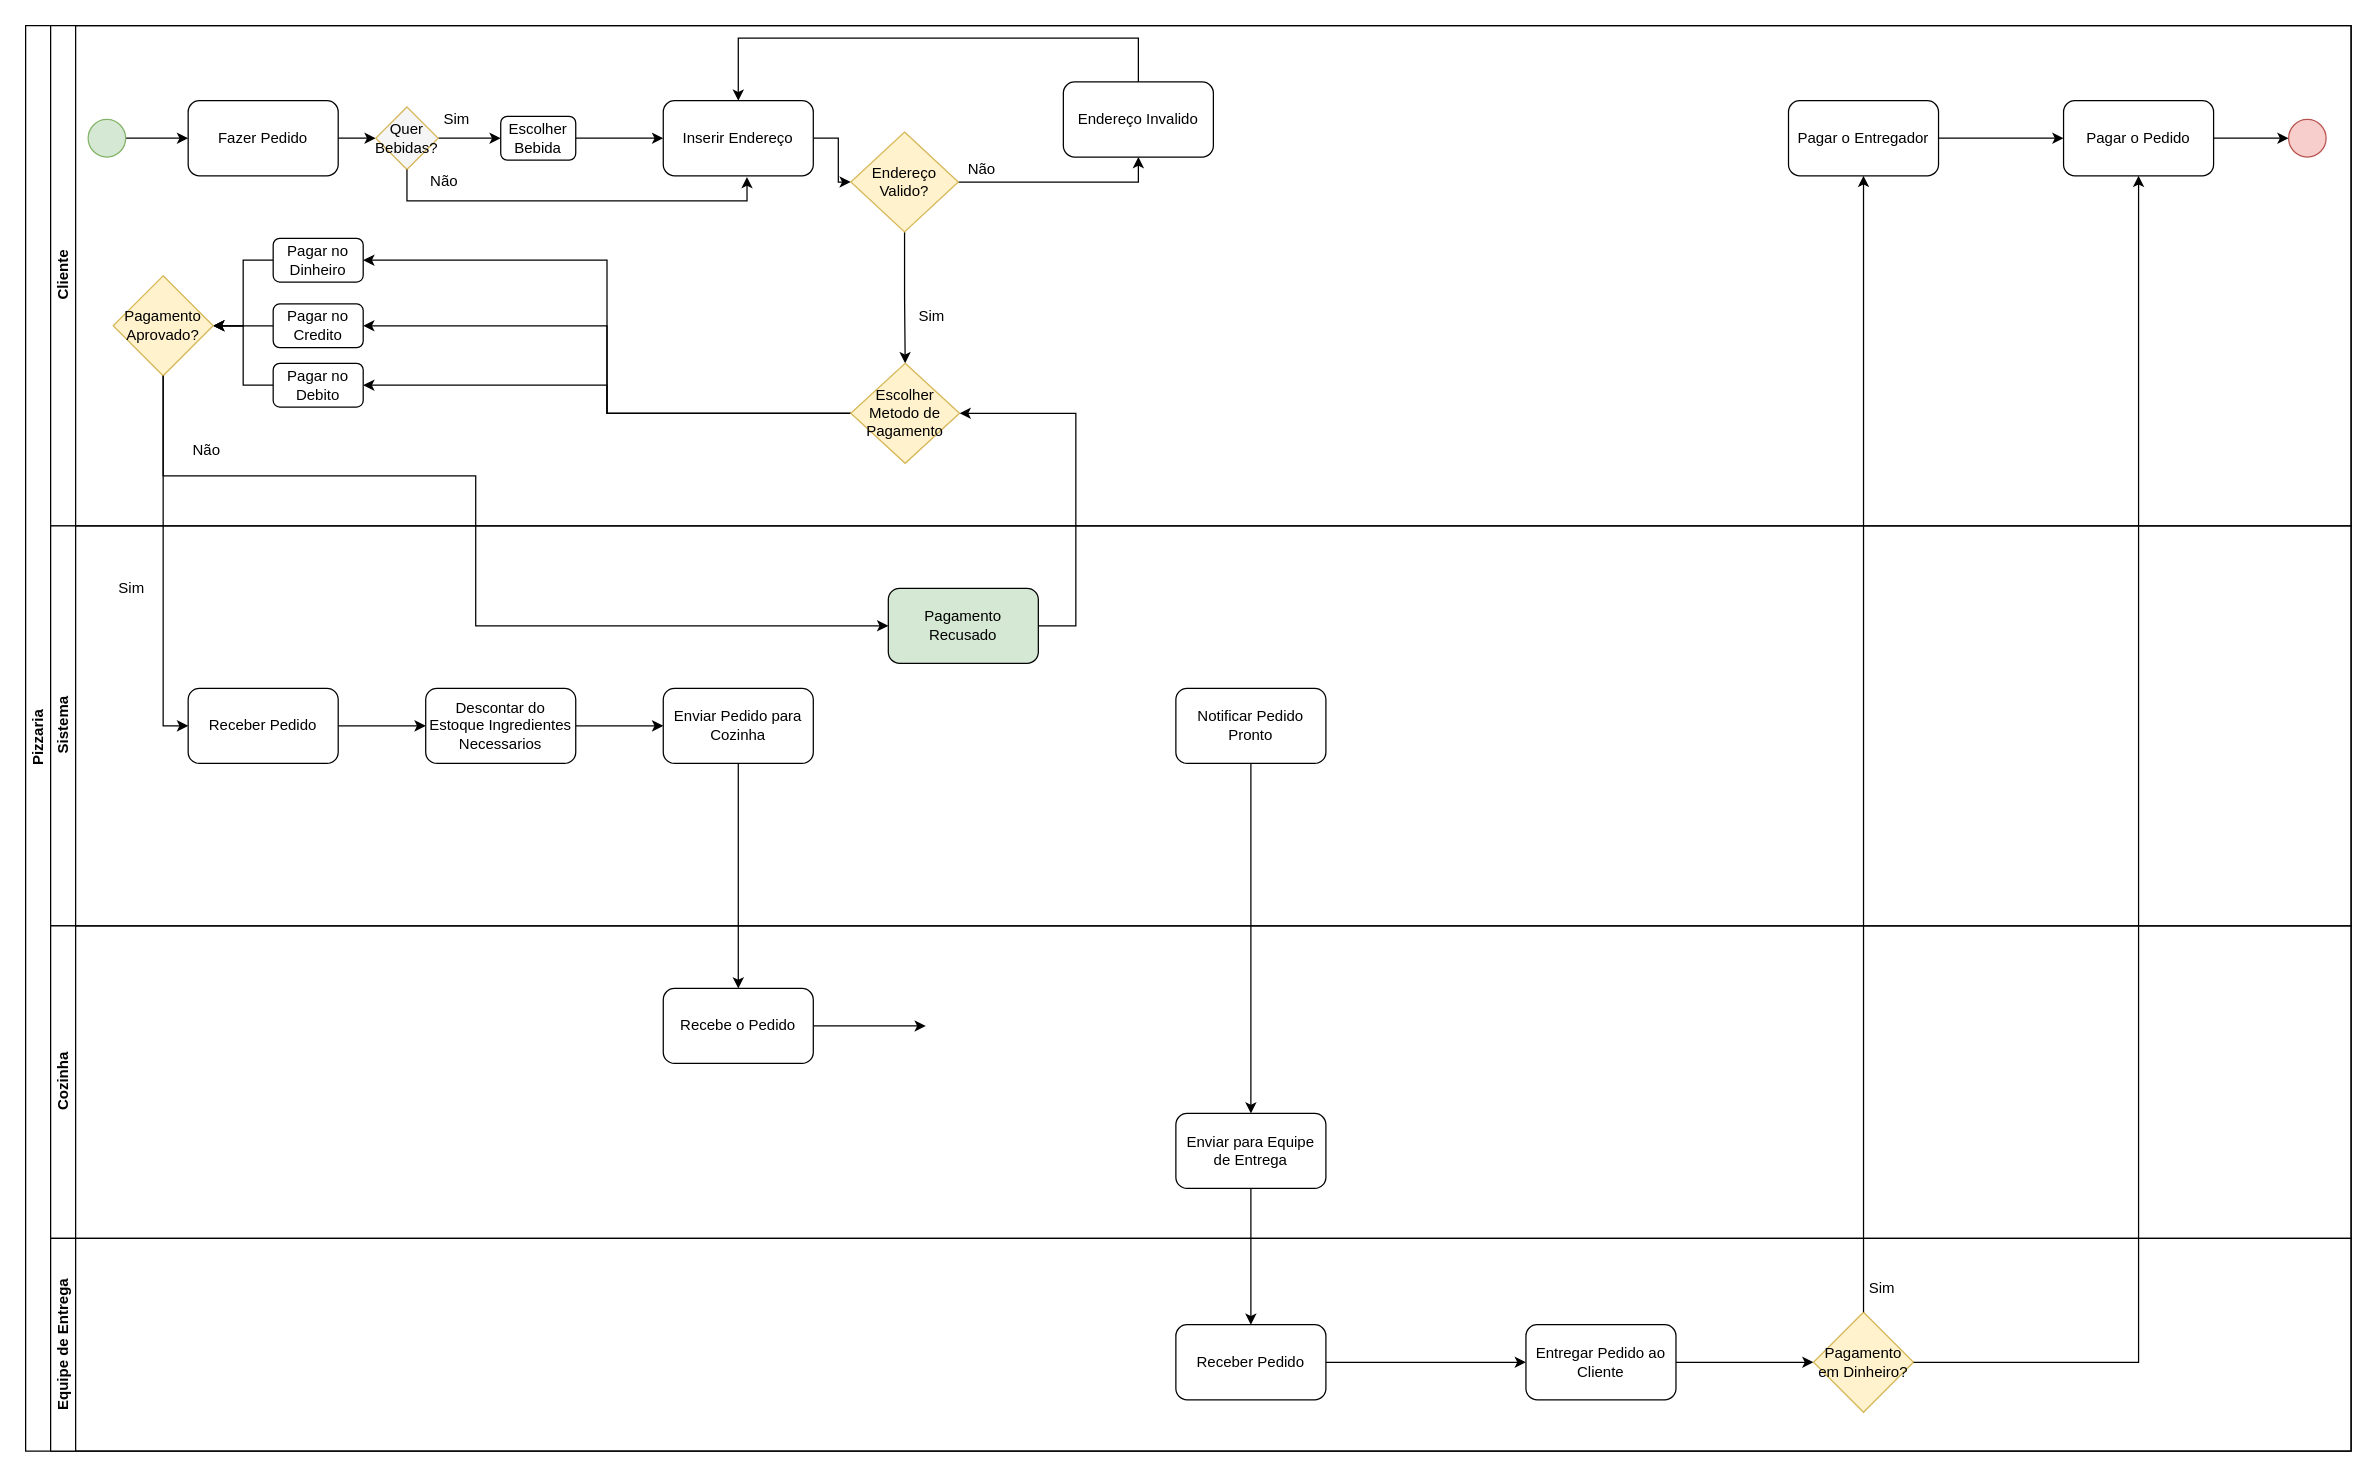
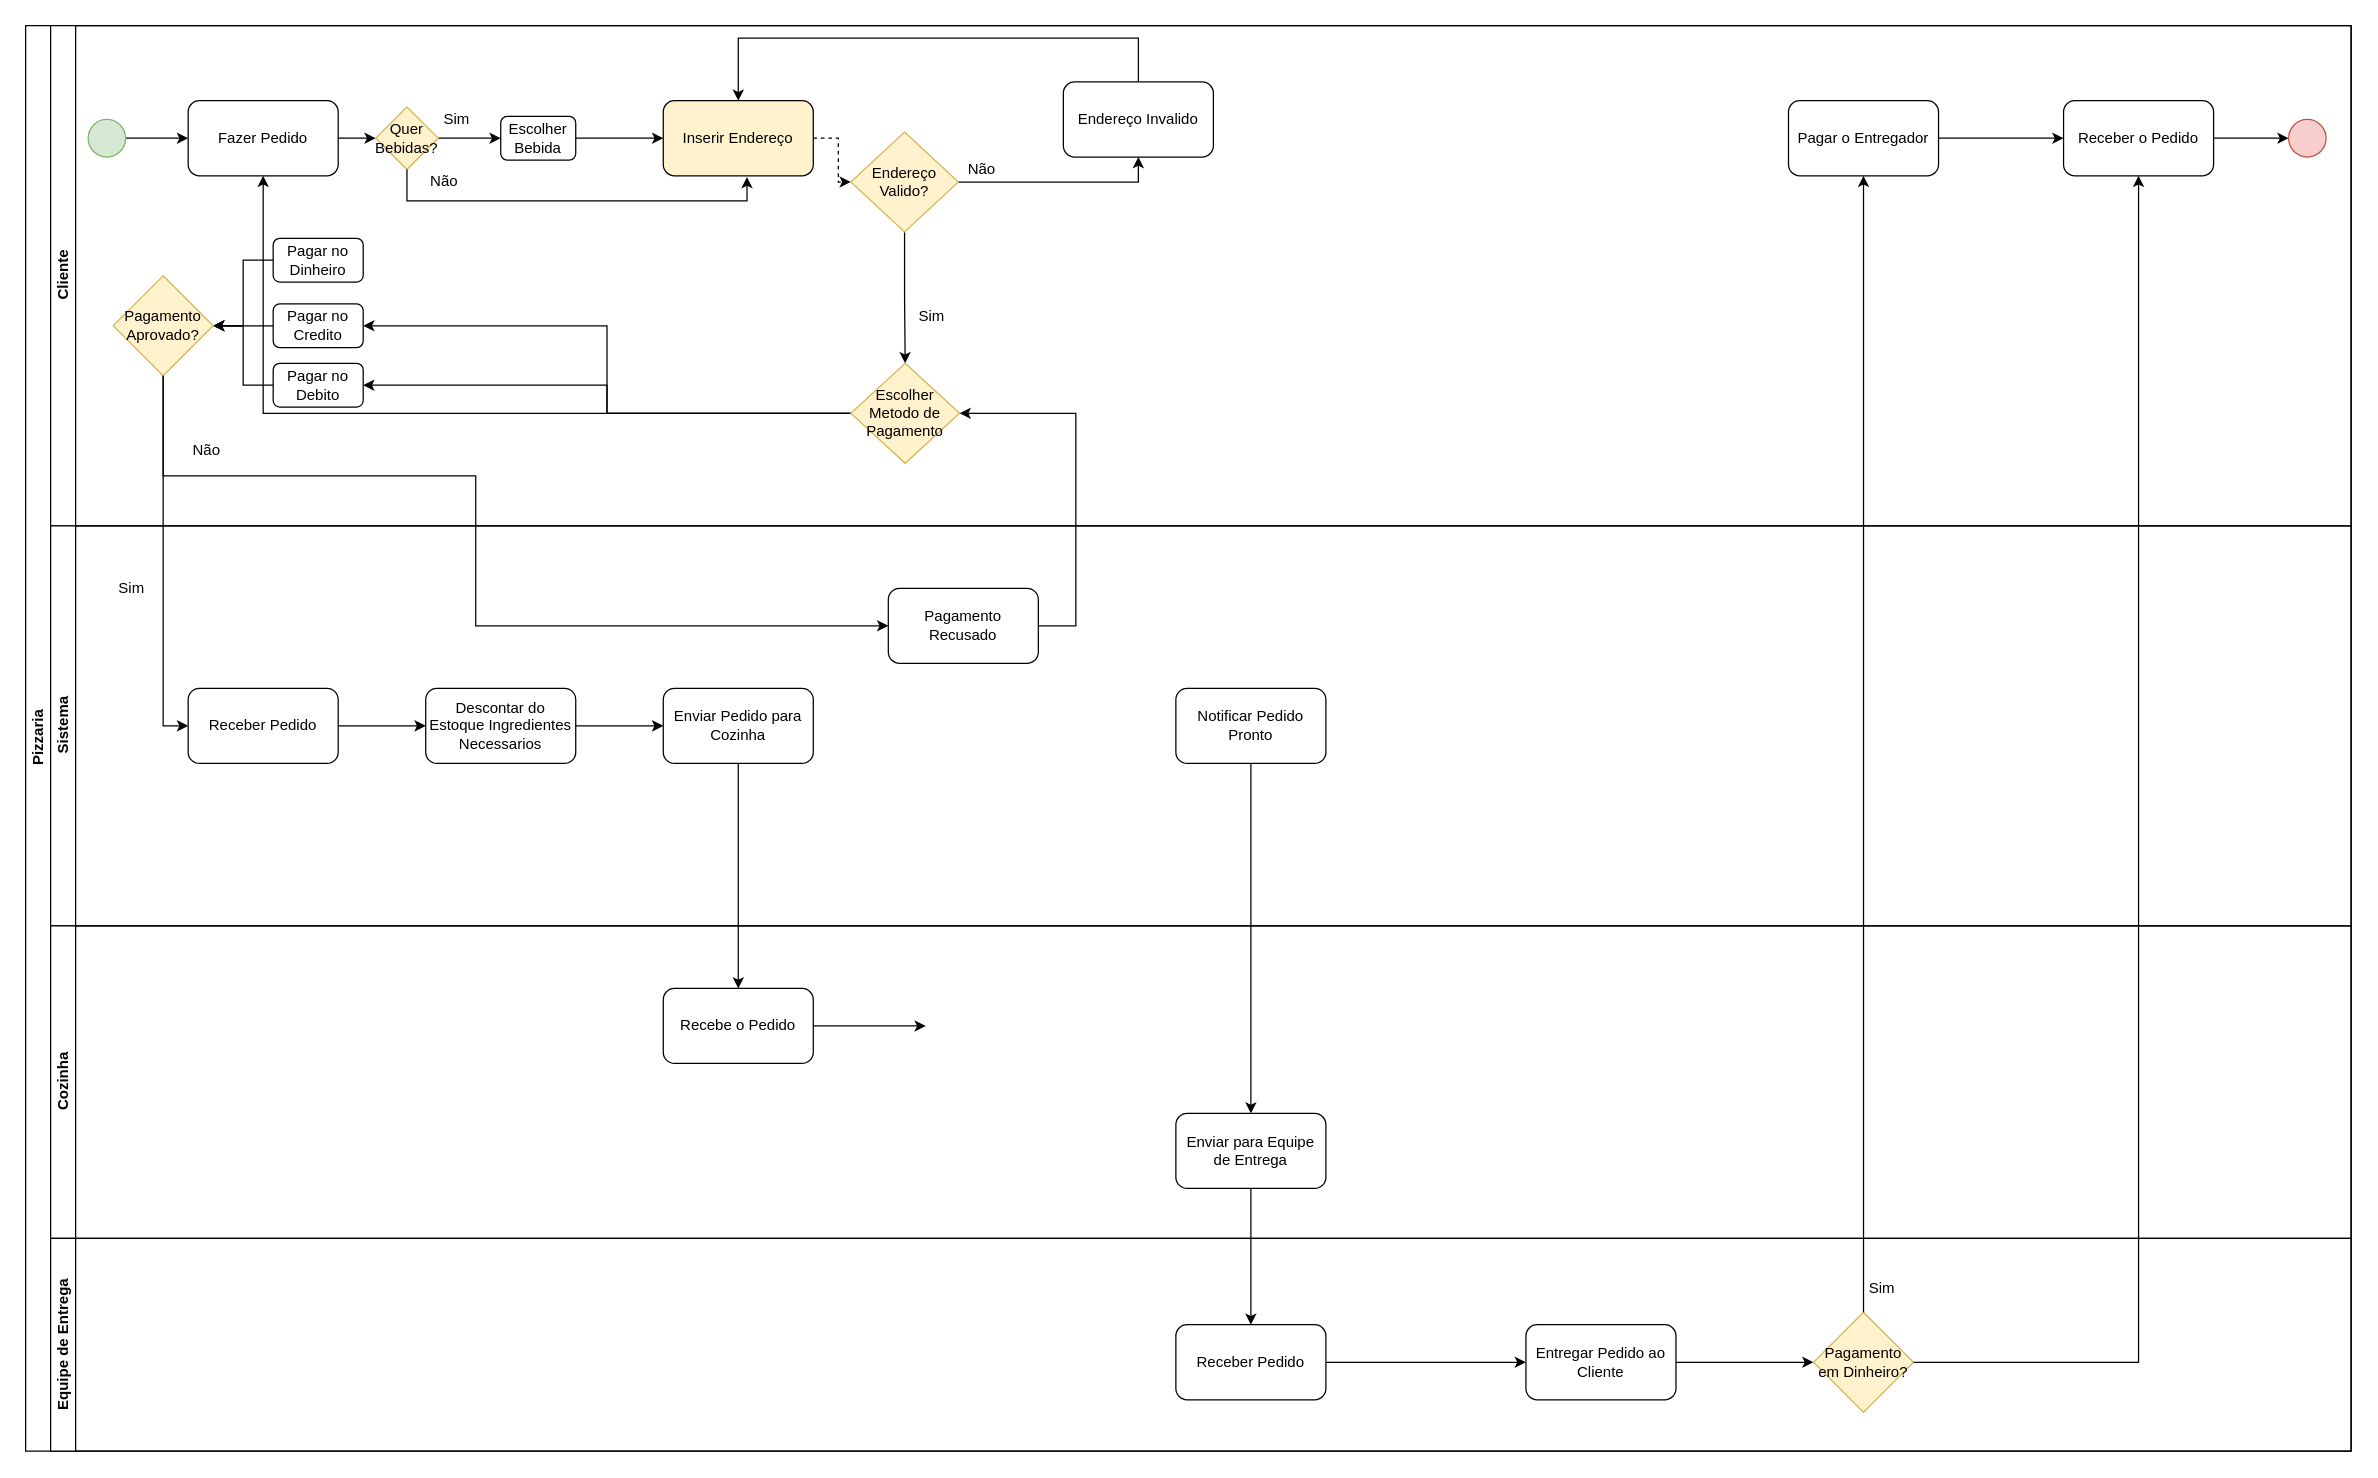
- <mxCell id="30" value="Quer Bebidas?" style="rhombus;whiteSpace=wrap;html=1;fillColor=#f5f5f5;strokeColor=#d6b656;" vertex="1" parent="3"><mxGeometry x="260" y="65" width="50" height="50" as="geometry" /></mxCell>
+ <mxCell id="30" value="Quer Bebidas?" style="rhombus;whiteSpace=wrap;html=1;fillColor=#fff2cc;strokeColor=#d6b656;" vertex="1" parent="3"><mxGeometry x="260" y="65" width="50" height="50" as="geometry" /></mxCell>
- <mxCell id="9" value="Inserir Endereço" style="rounded=1;whiteSpace=wrap;html=1;" vertex="1" parent="3"><mxGeometry x="490" y="60" width="120" height="60" as="geometry" /></mxCell>
+ <mxCell id="9" value="Inserir Endereço" style="rounded=1;whiteSpace=wrap;html=1;fillColor=#fff2cc;" vertex="1" parent="3"><mxGeometry x="490" y="60" width="120" height="60" as="geometry" /></mxCell>
- <mxCell id="39" value="Pagar o Pedido" style="rounded=1;whiteSpace=wrap;html=1;" vertex="1" parent="3"><mxGeometry x="1610" y="60" width="120" height="60" as="geometry" /></mxCell>
+ <mxCell id="39" value="Receber o Pedido" style="rounded=1;whiteSpace=wrap;html=1;" vertex="1" parent="3"><mxGeometry x="1610" y="60" width="120" height="60" as="geometry" /></mxCell>
- <mxCell id="8" style="edgeStyle=orthogonalEdgeStyle;rounded=0;orthogonalLoop=1;jettySize=auto;html=1;entryX=0;entryY=0.5;entryDx=0;entryDy=0;" edge="1" parent="3" source="9" target="12"><mxGeometry relative="1" as="geometry" /></mxCell>
+ <mxCell id="8" style="edgeStyle=orthogonalEdgeStyle;rounded=0;orthogonalLoop=1;jettySize=auto;html=1;entryX=0;entryY=0.5;entryDx=0;entryDy=0;dashed=1;" edge="1" parent="3" source="9" target="12"><mxGeometry relative="1" as="geometry" /></mxCell>
- <mxCell id="18" style="edgeStyle=orthogonalEdgeStyle;rounded=0;orthogonalLoop=1;jettySize=auto;html=1;entryX=1;entryY=0.5;entryDx=0;entryDy=0;" edge="1" parent="3" source="19" target="21"><mxGeometry relative="1" as="geometry" /></mxCell>
+ <mxCell id="18" style="edgeStyle=orthogonalEdgeStyle;rounded=0;orthogonalLoop=1;jettySize=auto;html=1;" edge="1" parent="3" source="19" target="5"><mxGeometry relative="1" as="geometry" /></mxCell>
- <mxCell id="45" value="Pagamento Recusado" style="rounded=1;whiteSpace=wrap;html=1;fillColor=#d5e8d4;" vertex="1" parent="41"><mxGeometry x="670" y="50" width="120" height="60" as="geometry" /></mxCell>
+ <mxCell id="45" value="Pagamento Recusado" style="rounded=1;whiteSpace=wrap;html=1;" vertex="1" parent="41"><mxGeometry x="670" y="50" width="120" height="60" as="geometry" /></mxCell>
